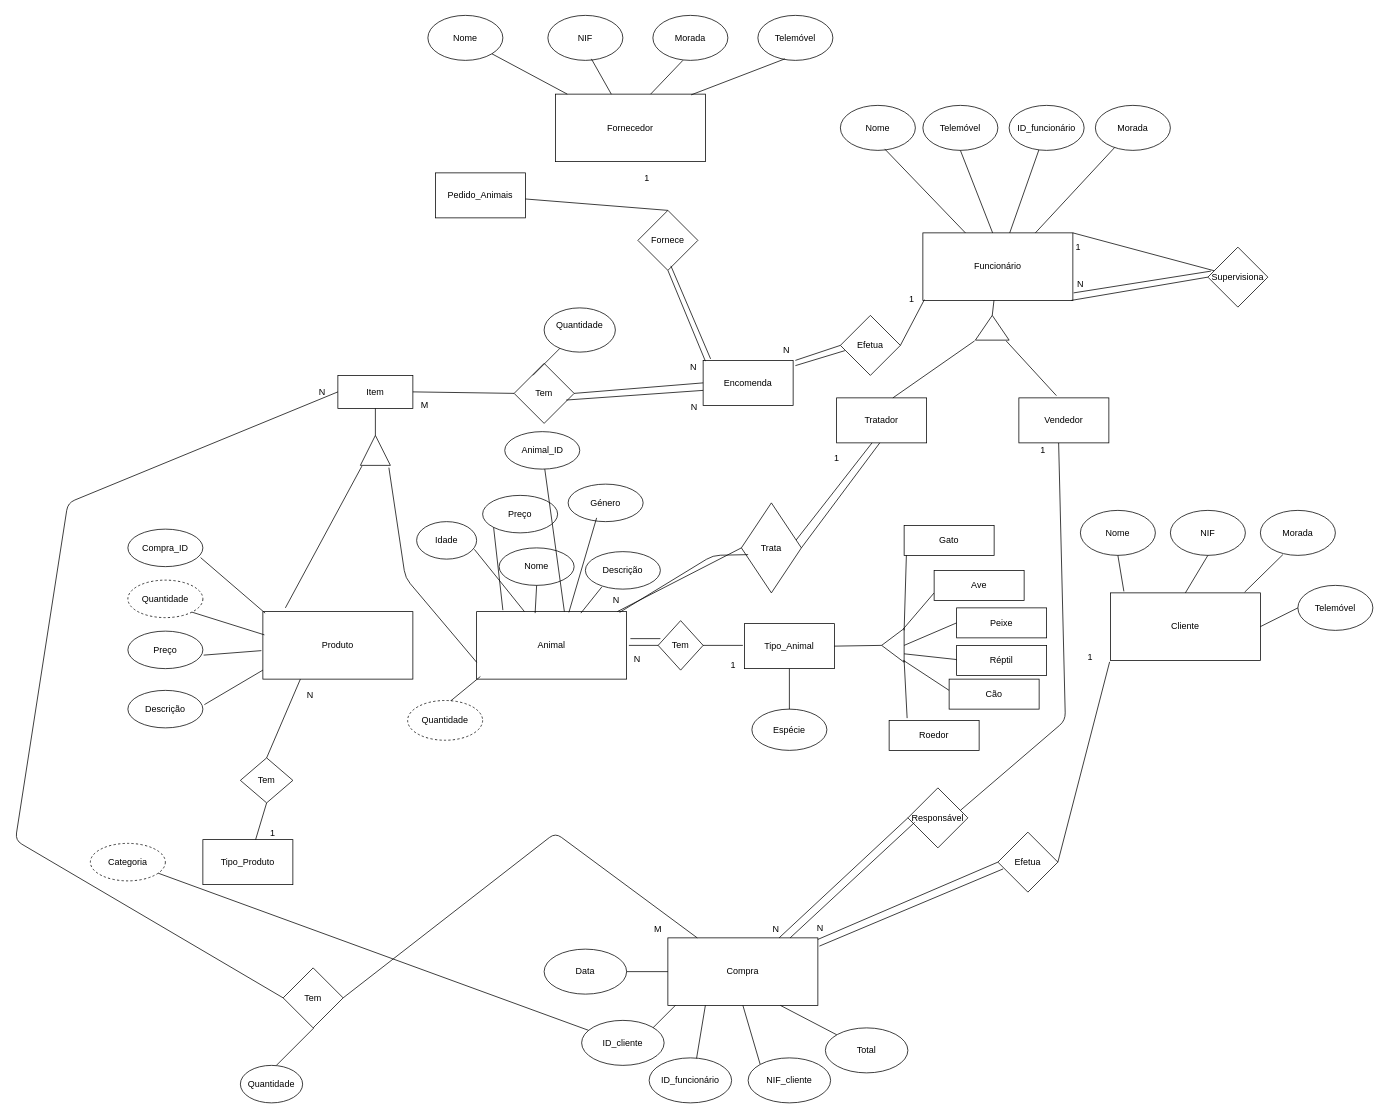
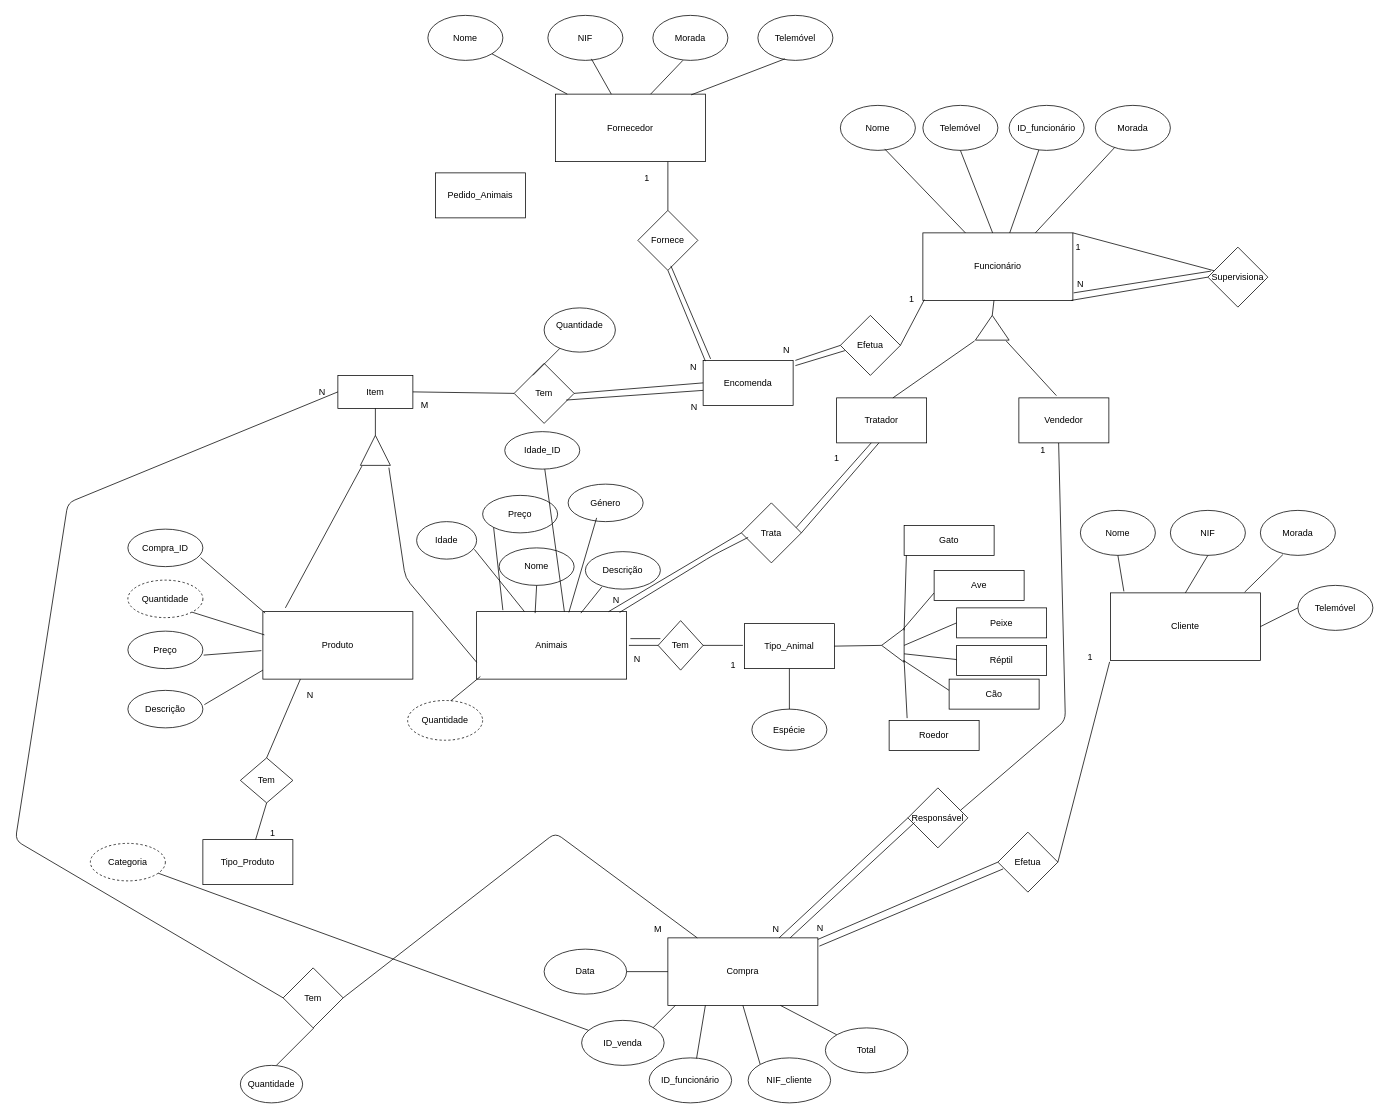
- <mxCell id="75" value="" style="endArrow=none;html=1;exitX=0.5;exitY=0;exitDx=0;exitDy=0;" parent="1" source="74" target="8" edge="1"><mxGeometry width="50" height="50" relative="1" as="geometry"><mxPoint x="840" y="260" as="sourcePoint" /><mxPoint x="890" y="210" as="targetPoint" /></mxGeometry></mxCell>
+ <mxCell id="75" value="" style="endArrow=none;html=1;exitX=0.5;exitY=0;exitDx=0;exitDy=0;entryX=0.75;entryY=1;entryDx=0;entryDy=0;" parent="1" source="74" target="2" edge="1"><mxGeometry width="50" height="50" relative="1" as="geometry"><mxPoint x="840" y="260" as="sourcePoint" /><mxPoint x="890" y="210" as="targetPoint" /></mxGeometry></mxCell>
- <mxCell id="88" value="Animal_ID" style="ellipse;whiteSpace=wrap;html=1;" parent="1" vertex="1"><mxGeometry x="672.5" y="575" width="100" height="50" as="geometry" /></mxCell>
+ <mxCell id="88" value="Idade_ID" style="ellipse;whiteSpace=wrap;html=1;" parent="1" vertex="1"><mxGeometry x="672.5" y="575" width="100" height="50" as="geometry" /></mxCell>
- <mxCell id="63" value="Trata" style="rhombus;whiteSpace=wrap;html=1;" parent="1" vertex="1"><mxGeometry x="988" y="670" width="80" height="120" as="geometry" /></mxCell>
+ <mxCell id="63" value="Trata" style="rhombus;whiteSpace=wrap;html=1;" parent="1" vertex="1"><mxGeometry x="988" y="670" width="80" height="80" as="geometry" /></mxCell>
- <mxCell id="3" value="Animal" style="rounded=0;whiteSpace=wrap;html=1;" parent="1" vertex="1"><mxGeometry x="635" y="815" width="200" height="90" as="geometry" /></mxCell>
+ <mxCell id="3" value="Animais" style="rounded=0;whiteSpace=wrap;html=1;" parent="1" vertex="1"><mxGeometry x="635" y="815" width="200" height="90" as="geometry" /></mxCell>
- <mxCell id="45" value="ID_cliente" style="ellipse;whiteSpace=wrap;html=1;" parent="1" vertex="1"><mxGeometry x="775" y="1360" width="110" height="60" as="geometry" /></mxCell>
+ <mxCell id="45" value="ID_venda" style="ellipse;whiteSpace=wrap;html=1;" parent="1" vertex="1"><mxGeometry x="775" y="1360" width="110" height="60" as="geometry" /></mxCell>
